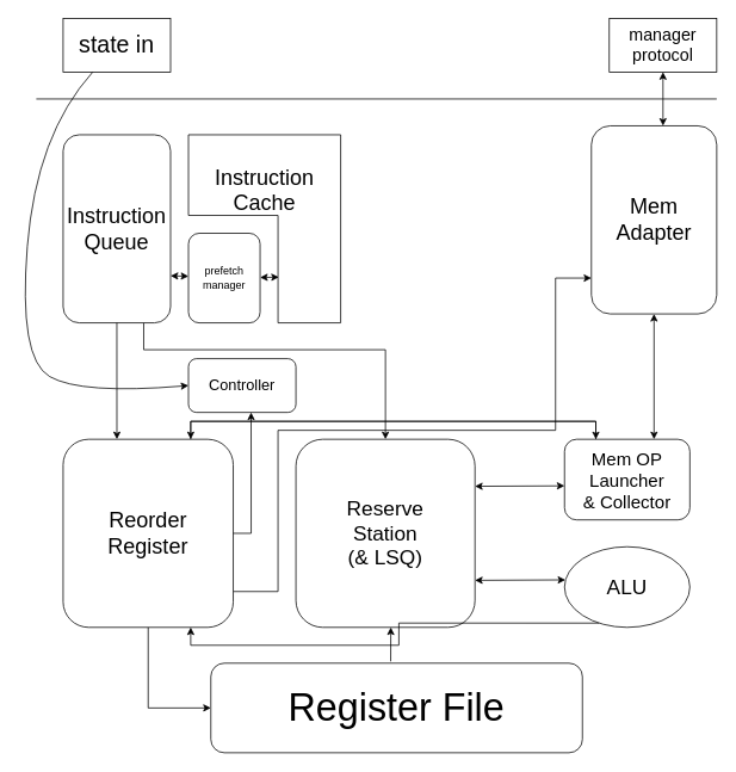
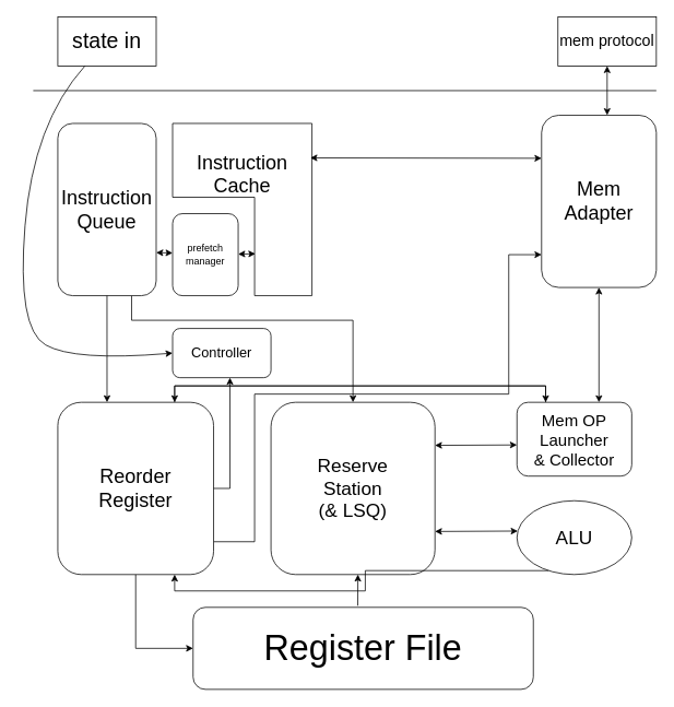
- <mxCell id="3" value="&lt;font style=&quot;font-size: 19px;&quot;&gt;manager protocol&lt;/font&gt;" style="rounded=0;whiteSpace=wrap;html=1;" parent="1" vertex="1"><mxGeometry x="680" y="20" width="120" height="60" as="geometry" /></mxCell>
+ <mxCell id="3" value="&lt;font style=&quot;font-size: 19px;&quot;&gt;mem protocol&lt;/font&gt;" style="rounded=0;whiteSpace=wrap;html=1;" parent="1" vertex="1"><mxGeometry x="680" y="20" width="120" height="60" as="geometry" /></mxCell>
+ <mxCell id="10" value="" style="endArrow=classic;startArrow=classic;html=1;rounded=0;entryX=0;entryY=0.25;entryDx=0;entryDy=0;exitX=0.2;exitY=0.012;exitDx=0;exitDy=0;exitPerimeter=0;" edge="1" parent="1" source="9" target="7"><mxGeometry width="50" height="50" relative="1" as="geometry"><mxPoint x="380" y="470" as="sourcePoint" /><mxPoint x="430" y="420" as="targetPoint" /></mxGeometry></mxCell>
